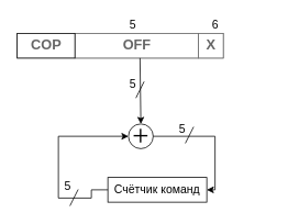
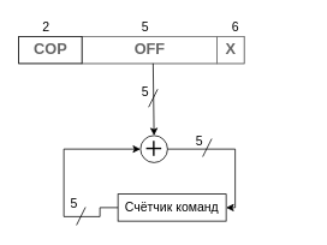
+ <mxCell id="17" value="2" style="text;html=1;align=center;verticalAlign=middle;resizable=0;points=[];autosize=1;strokeColor=none;fillColor=none;fontSize=14;" vertex="1" parent="1"><mxGeometry x="40" y="20" width="20" height="20" as="geometry" /></mxCell>
